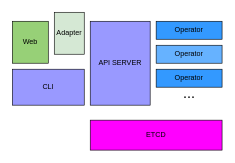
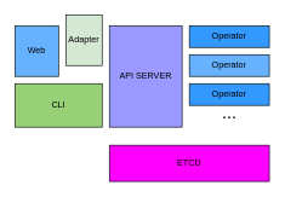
- <mxCell id="2" value="Web" style="rounded=0;whiteSpace=wrap;html=1;fillColor=#97D077;" vertex="1" parent="1"><mxGeometry x="20" y="35" width="60" height="70" as="geometry" /></mxCell>
+ <mxCell id="2" value="Web" style="rounded=0;whiteSpace=wrap;html=1;fillColor=#66b2ff;" vertex="1" parent="1"><mxGeometry x="20" y="35" width="60" height="70" as="geometry" /></mxCell>
- <mxCell id="3" value="CLI" style="rounded=0;whiteSpace=wrap;html=1;fillColor=#9999ff;" vertex="1" parent="1"><mxGeometry x="20" y="115" width="120" height="60" as="geometry" /></mxCell>
+ <mxCell id="3" value="CLI" style="rounded=0;whiteSpace=wrap;html=1;fillColor=#97D077;" vertex="1" parent="1"><mxGeometry x="20" y="115" width="120" height="60" as="geometry" /></mxCell>
